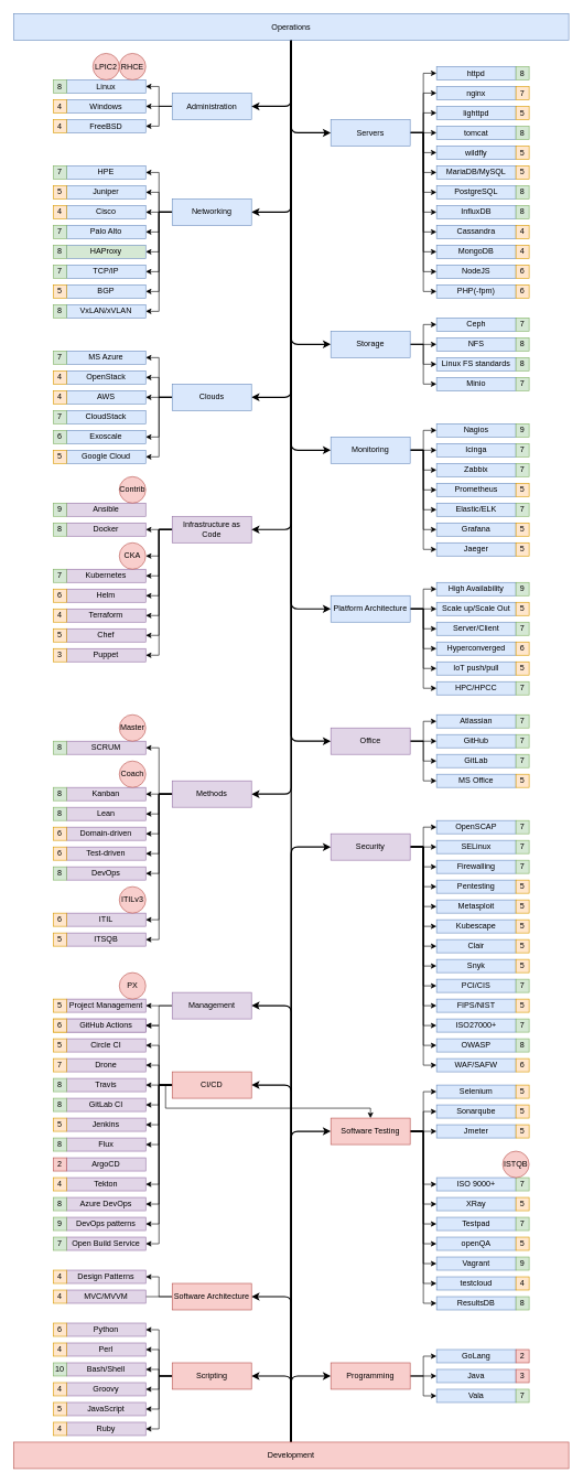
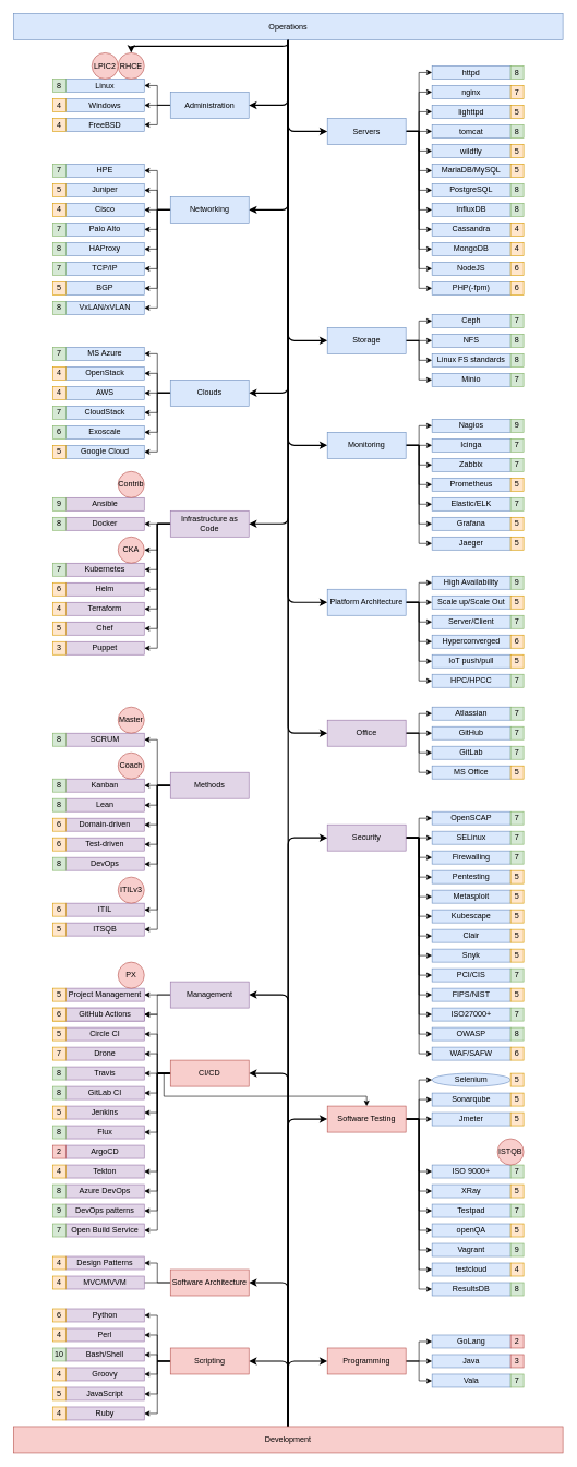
- <mxCell id="218" value="HAProxy" style="rounded=0;whiteSpace=wrap;html=1;fillColor=#d5e8d4;strokeColor=#6c8ebf;" parent="1" vertex="1"><mxGeometry x="100" y="370" width="120" height="20" as="geometry" /></mxCell>
+ <mxCell id="218" value="HAProxy" style="rounded=0;whiteSpace=wrap;html=1;fillColor=#dae8fc;strokeColor=#6c8ebf;" parent="1" vertex="1"><mxGeometry x="100" y="370" width="120" height="20" as="geometry" /></mxCell>
+ <mxCell id="112" style="edgeStyle=orthogonalEdgeStyle;rounded=0;html=1;exitX=0;exitY=0.5;exitDx=0;exitDy=0;entryX=1;entryY=0.5;entryDx=0;entryDy=0;" parent="1" source="115" target="212" edge="1"><mxGeometry relative="1" as="geometry" /></mxCell>
- <mxCell id="34" style="edgeStyle=orthogonalEdgeStyle;html=1;exitX=0.5;exitY=1;exitDx=0;exitDy=0;entryX=1;entryY=0.5;entryDx=0;entryDy=0;startArrow=none;startFill=0;endArrow=classic;endFill=1;strokeWidth=2;" parent="1" source="37" target="91" edge="1"><mxGeometry relative="1" as="geometry" /></mxCell>
+ <mxCell id="34" style="edgeStyle=orthogonalEdgeStyle;html=1;exitX=0.5;exitY=1;exitDx=0;exitDy=0;startArrow=none;startFill=0;endArrow=classic;endFill=1;strokeWidth=2;" parent="1" source="37" target="294" edge="1"><mxGeometry relative="1" as="geometry" /></mxCell>
- <mxCell id="338" value="Selenium" style="rounded=0;whiteSpace=wrap;html=1;fillColor=#dae8fc;strokeColor=#6c8ebf;" parent="1" vertex="1"><mxGeometry x="660" y="1640" width="120" height="20" as="geometry" /></mxCell>
+ <mxCell id="338" value="Selenium" style="ellipse;whiteSpace=wrap;html=1;fillColor=#dae8fc;strokeColor=#6c8ebf;" parent="1" vertex="1"><mxGeometry x="660" y="1640" width="120" height="20" as="geometry" /></mxCell>
